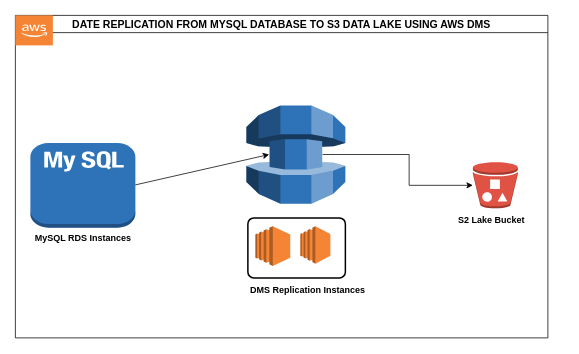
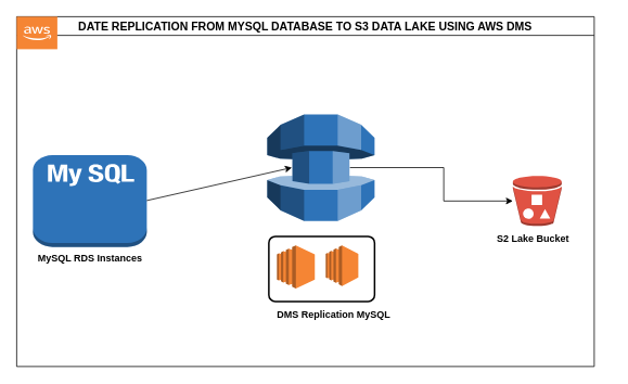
- <mxCell id="10" value="&lt;font style=&quot;font-size: 12px;&quot;&gt;&lt;b&gt;DMS Replication Instances&lt;/b&gt;&lt;/font&gt;" style="text;strokeColor=none;align=center;fillColor=none;html=1;verticalAlign=middle;whiteSpace=wrap;rounded=0;fontSize=14;" vertex="1" parent="1"><mxGeometry x="320" y="370" width="180" height="30" as="geometry" /></mxCell>
+ <mxCell id="10" value="&lt;font style=&quot;font-size: 12px;&quot;&gt;&lt;b&gt;DMS Replication MySQL&lt;/b&gt;&lt;/font&gt;" style="text;strokeColor=none;align=center;fillColor=none;html=1;verticalAlign=middle;whiteSpace=wrap;rounded=0;fontSize=14;" vertex="1" parent="1"><mxGeometry x="320" y="370" width="180" height="30" as="geometry" /></mxCell>
